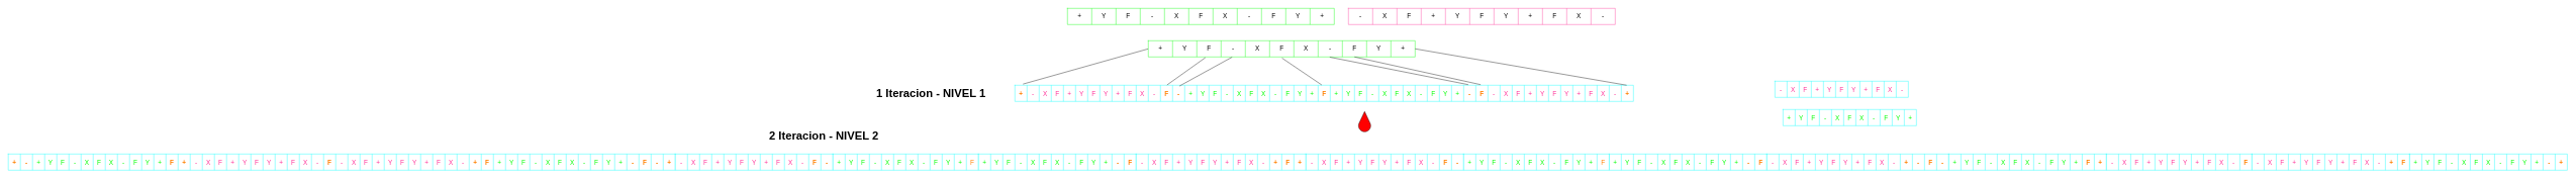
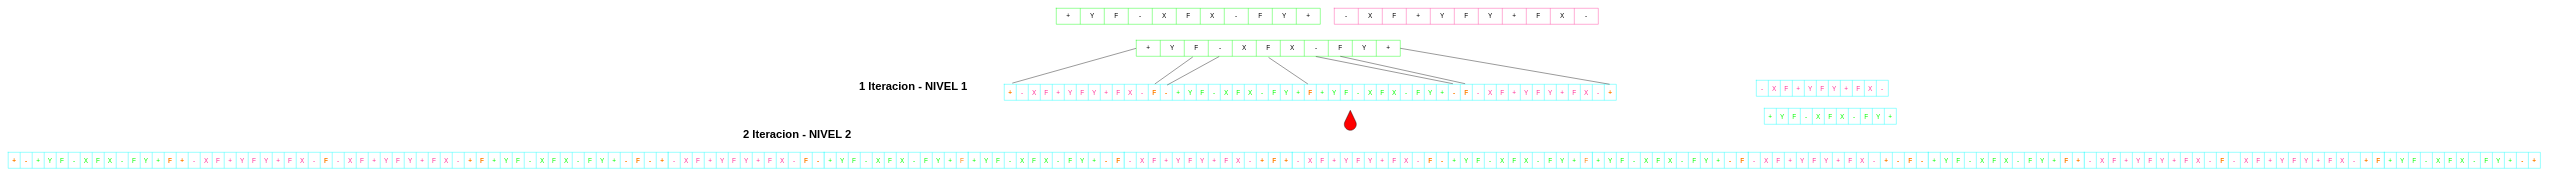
- <mxCell id="365" value="1 Iteracion - NIVEL 1" style="text;html=1;strokeColor=none;fillColor=none;align=center;verticalAlign=middle;whiteSpace=wrap;rounded=0;fontSize=28;fontStyle=1" vertex="1" parent="1"><mxGeometry x="2150" y="215" width="305" height="30" as="geometry" /></mxCell>
+ <mxCell id="365" value="1 Iteracion - NIVEL 1" style="text;html=1;strokeColor=none;fillColor=none;align=center;verticalAlign=middle;whiteSpace=wrap;rounded=0;fontSize=28;fontStyle=1" vertex="1" parent="1"><mxGeometry x="2130" y="200" width="305" height="30" as="geometry" /></mxCell>
- <mxCell id="366" value="2 Iteracion - NIVEL 2" style="text;html=1;strokeColor=none;fillColor=none;align=center;verticalAlign=middle;whiteSpace=wrap;rounded=0;fontSize=28;fontStyle=1" vertex="1" parent="1"><mxGeometry x="1885" y="320" width="305" height="30" as="geometry" /></mxCell>
+ <mxCell id="366" value="2 Iteracion - NIVEL 2" style="text;html=1;strokeColor=none;fillColor=none;align=center;verticalAlign=middle;whiteSpace=wrap;rounded=0;fontSize=28;fontStyle=1" vertex="1" parent="1"><mxGeometry x="1840" y="320" width="305" height="30" as="geometry" /></mxCell>
